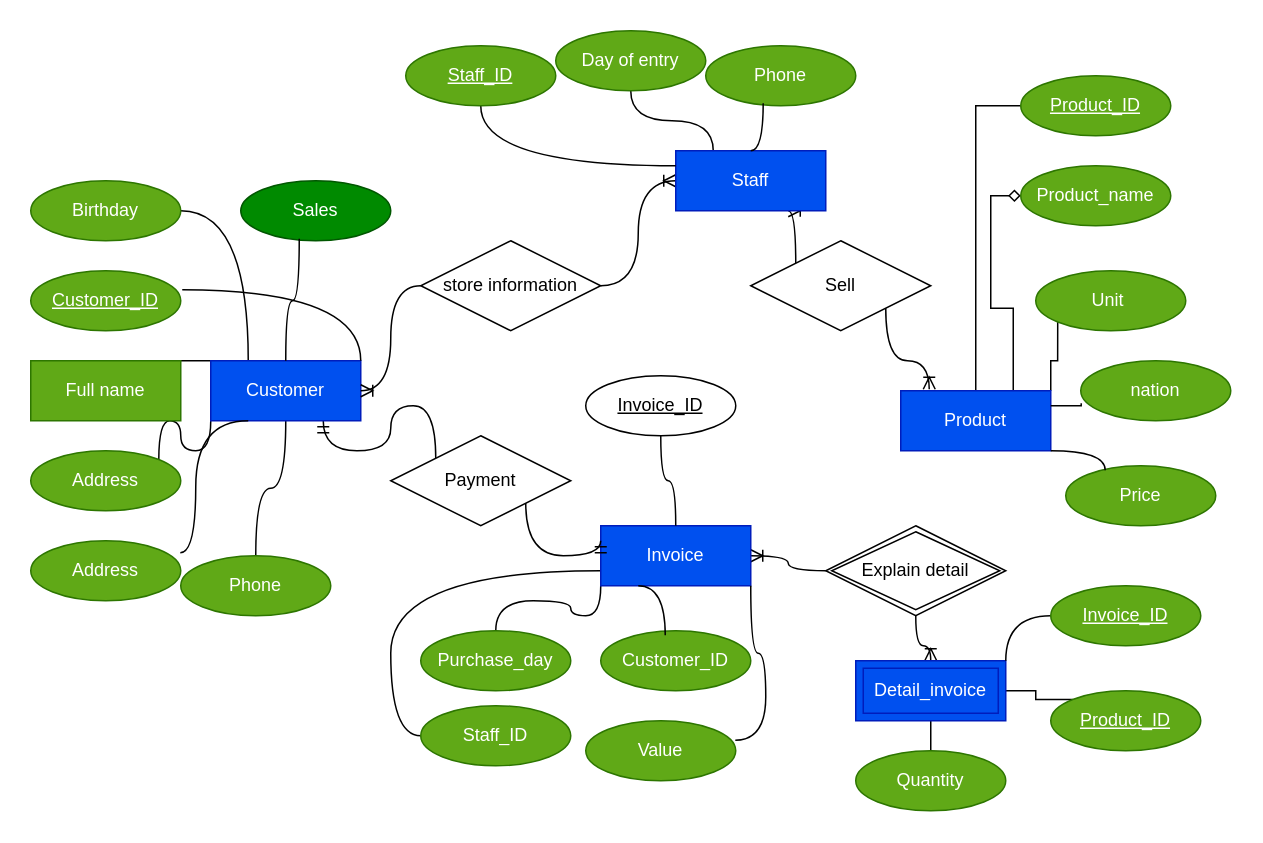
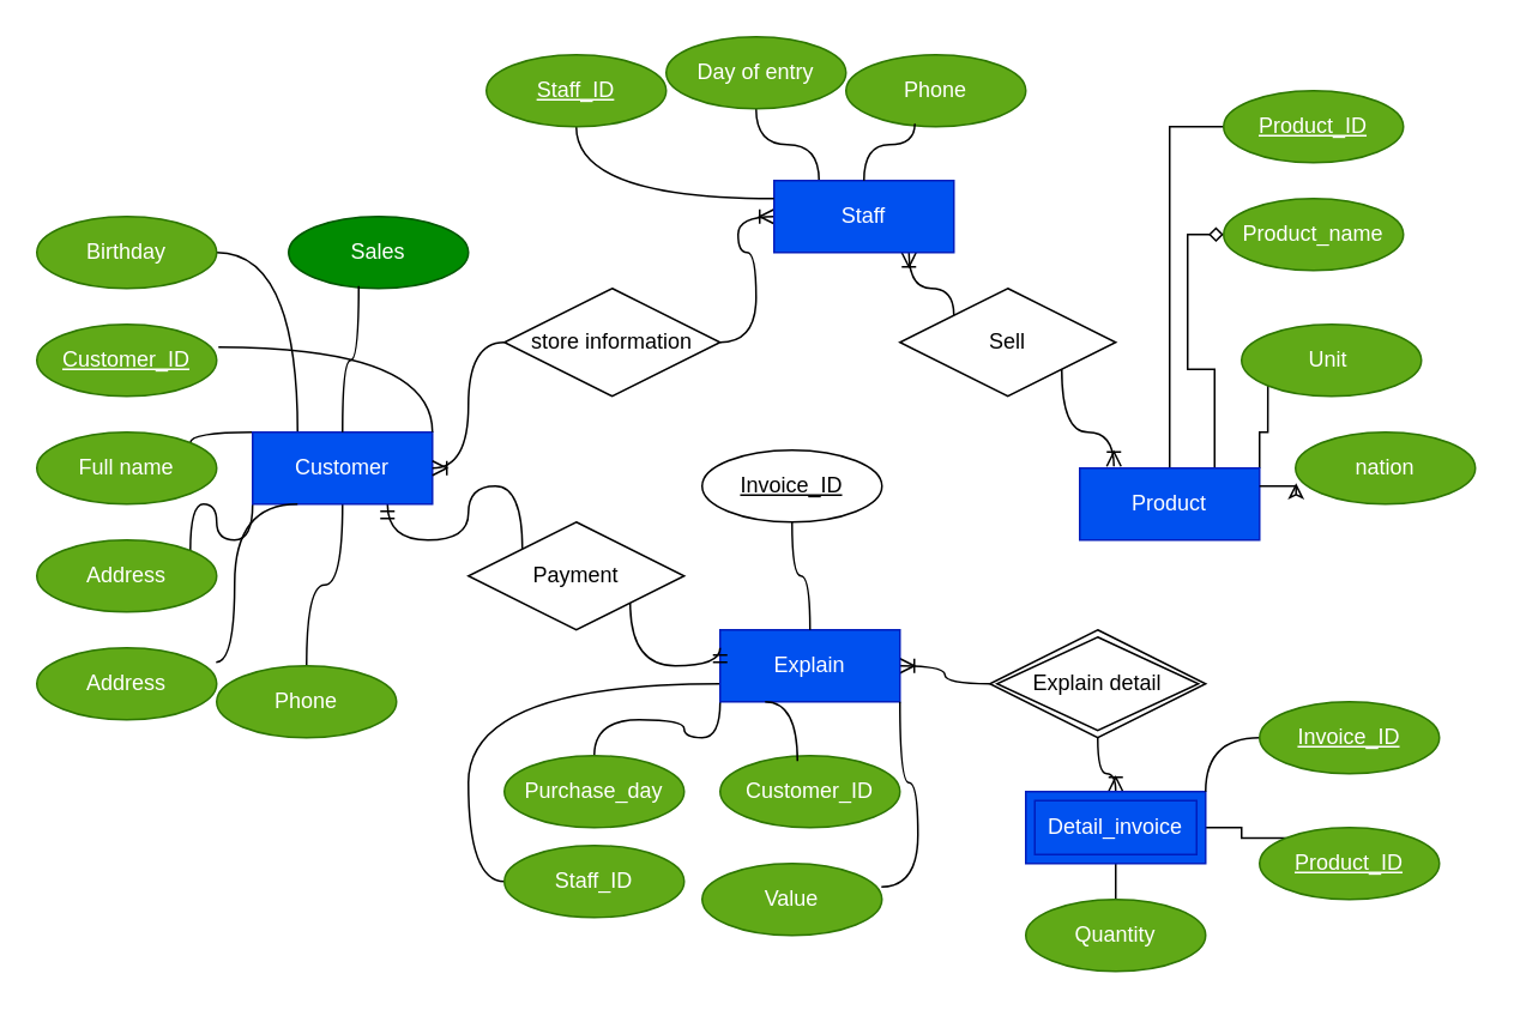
- <mxCell id="11" value="Staff" style="whiteSpace=wrap;html=1;align=center;fillColor=#0050ef;fontColor=#ffffff;strokeColor=#001DBC;" parent="1" vertex="1"><mxGeometry x="450" y="100" width="100" height="40" as="geometry" /></mxCell>
+ <mxCell id="11" value="Staff" style="whiteSpace=wrap;html=1;align=center;fillColor=#0050ef;fontColor=#ffffff;strokeColor=#001DBC;" parent="1" vertex="1"><mxGeometry x="430" y="100" width="100" height="40" as="geometry" /></mxCell>
- <mxCell id="14" value="Full name" style="whiteSpace=wrap;html=1;align=center;fillColor=#60a917;strokeColor=#2D7600;fontColor=#ffffff;rounded=0;" parent="1" vertex="1"><mxGeometry x="20" y="240" width="100" height="40" as="geometry" /></mxCell>
+ <mxCell id="14" value="Full name" style="ellipse;whiteSpace=wrap;html=1;align=center;fillColor=#60a917;strokeColor=#2D7600;fontColor=#ffffff;" parent="1" vertex="1"><mxGeometry x="20" y="240" width="100" height="40" as="geometry" /></mxCell>
- <mxCell id="39" style="edgeStyle=orthogonalEdgeStyle;rounded=0;orthogonalLoop=1;jettySize=auto;html=1;exitX=1;exitY=0.25;exitDx=0;exitDy=0;entryX=0.003;entryY=0.708;entryDx=0;entryDy=0;entryPerimeter=0;endArrow=none;endFill=0;" parent="1" source="32" target="38" edge="1"><mxGeometry relative="1" as="geometry" /></mxCell>
+ <mxCell id="39" style="edgeStyle=orthogonalEdgeStyle;rounded=0;orthogonalLoop=1;jettySize=auto;html=1;exitX=1;exitY=0.25;exitDx=0;exitDy=0;entryX=0.003;entryY=0.708;entryDx=0;entryDy=0;entryPerimeter=0;endArrow=classic;endFill=0;" parent="1" source="32" target="38" edge="1"><mxGeometry relative="1" as="geometry" /></mxCell>
- <mxCell id="41" style="edgeStyle=orthogonalEdgeStyle;rounded=0;orthogonalLoop=1;jettySize=auto;html=1;exitX=1;exitY=1;exitDx=0;exitDy=0;entryX=0.263;entryY=0.075;entryDx=0;entryDy=0;entryPerimeter=0;endArrow=none;endFill=0;curved=1;" parent="1" source="32" target="40" edge="1"><mxGeometry relative="1" as="geometry" /></mxCell>
- <mxCell id="40" value="Price" style="ellipse;whiteSpace=wrap;html=1;align=center;fillColor=#60a917;strokeColor=#2D7600;fontColor=#ffffff;" parent="1" vertex="1"><mxGeometry x="710" y="310" width="100" height="40" as="geometry" /></mxCell>
- <mxCell id="45" value="Invoice" style="whiteSpace=wrap;html=1;align=center;fillColor=#0050ef;fontColor=#ffffff;strokeColor=#001DBC;" parent="1" vertex="1"><mxGeometry x="400" y="350" width="100" height="40" as="geometry" /></mxCell>
+ <mxCell id="45" value="Explain" style="whiteSpace=wrap;html=1;align=center;fillColor=#0050ef;fontColor=#ffffff;strokeColor=#001DBC;" parent="1" vertex="1"><mxGeometry x="400" y="350" width="100" height="40" as="geometry" /></mxCell>
